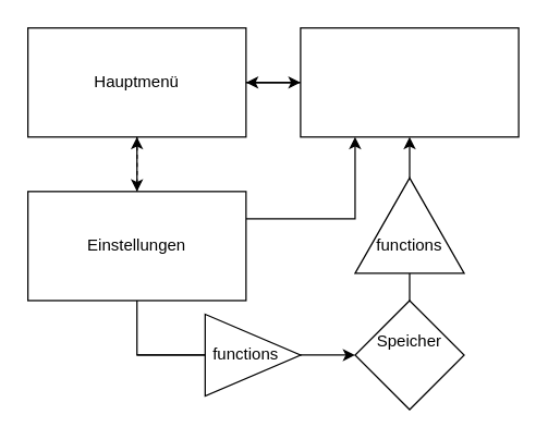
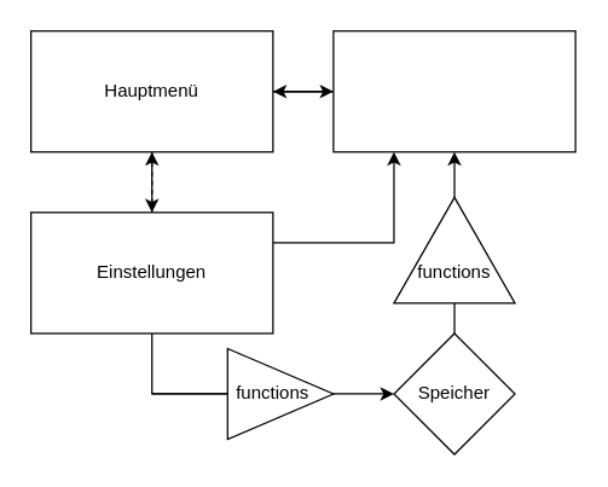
- <mxCell id="15" value="Speicher" style="text;html=1;strokeColor=none;fillColor=none;align=center;verticalAlign=middle;whiteSpace=wrap;rounded=0;" vertex="1" parent="1"><mxGeometry x="270" y="235" width="60" height="30" as="geometry" /></mxCell>
+ <mxCell id="15" value="Speicher" style="text;html=1;strokeColor=none;fillColor=none;align=center;verticalAlign=middle;whiteSpace=wrap;rounded=0;" vertex="1" parent="1"><mxGeometry x="270" y="245" width="60" height="30" as="geometry" /></mxCell>
